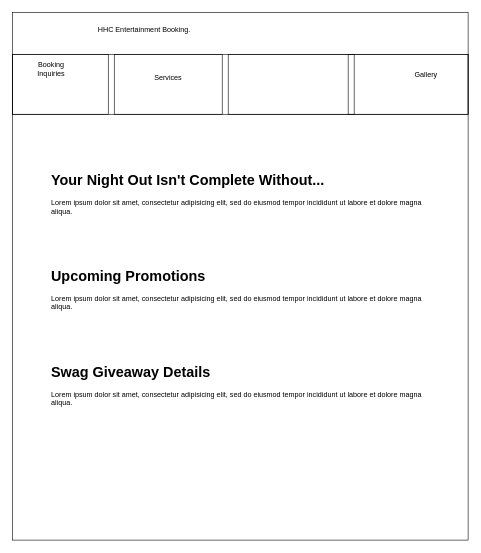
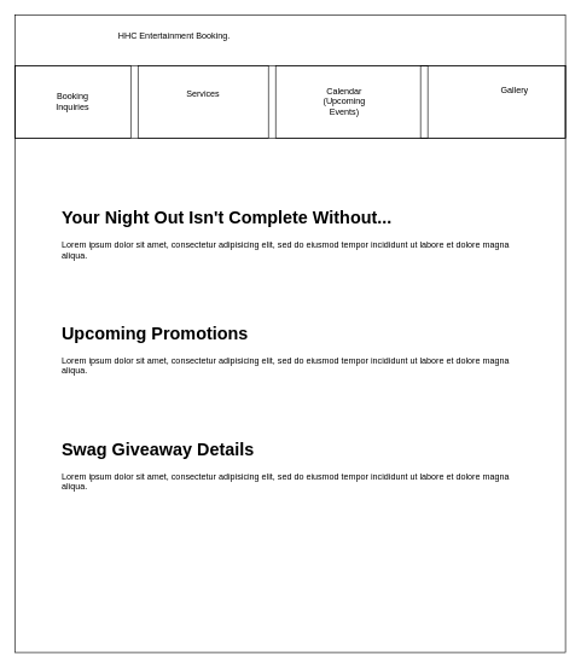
- <mxCell id="7" value="Booking Inquiries" style="text;html=1;strokeColor=none;fillColor=none;align=center;verticalAlign=middle;whiteSpace=wrap;rounded=0;" parent="1" vertex="1"><mxGeometry x="50" y="105" width="70" height="20" as="geometry" /></mxCell>
+ <mxCell id="7" value="Booking Inquiries" style="text;html=1;strokeColor=none;fillColor=none;align=center;verticalAlign=middle;whiteSpace=wrap;rounded=0;" parent="1" vertex="1"><mxGeometry x="65" y="130" width="70" height="20" as="geometry" /></mxCell>
+ <mxCell id="9" value="Calendar&lt;br&gt;(Upcoming Events)" style="text;html=1;strokeColor=none;fillColor=none;align=center;verticalAlign=middle;whiteSpace=wrap;rounded=0;" parent="1" vertex="1"><mxGeometry x="440" y="130" width="70" height="20" as="geometry" /></mxCell>
